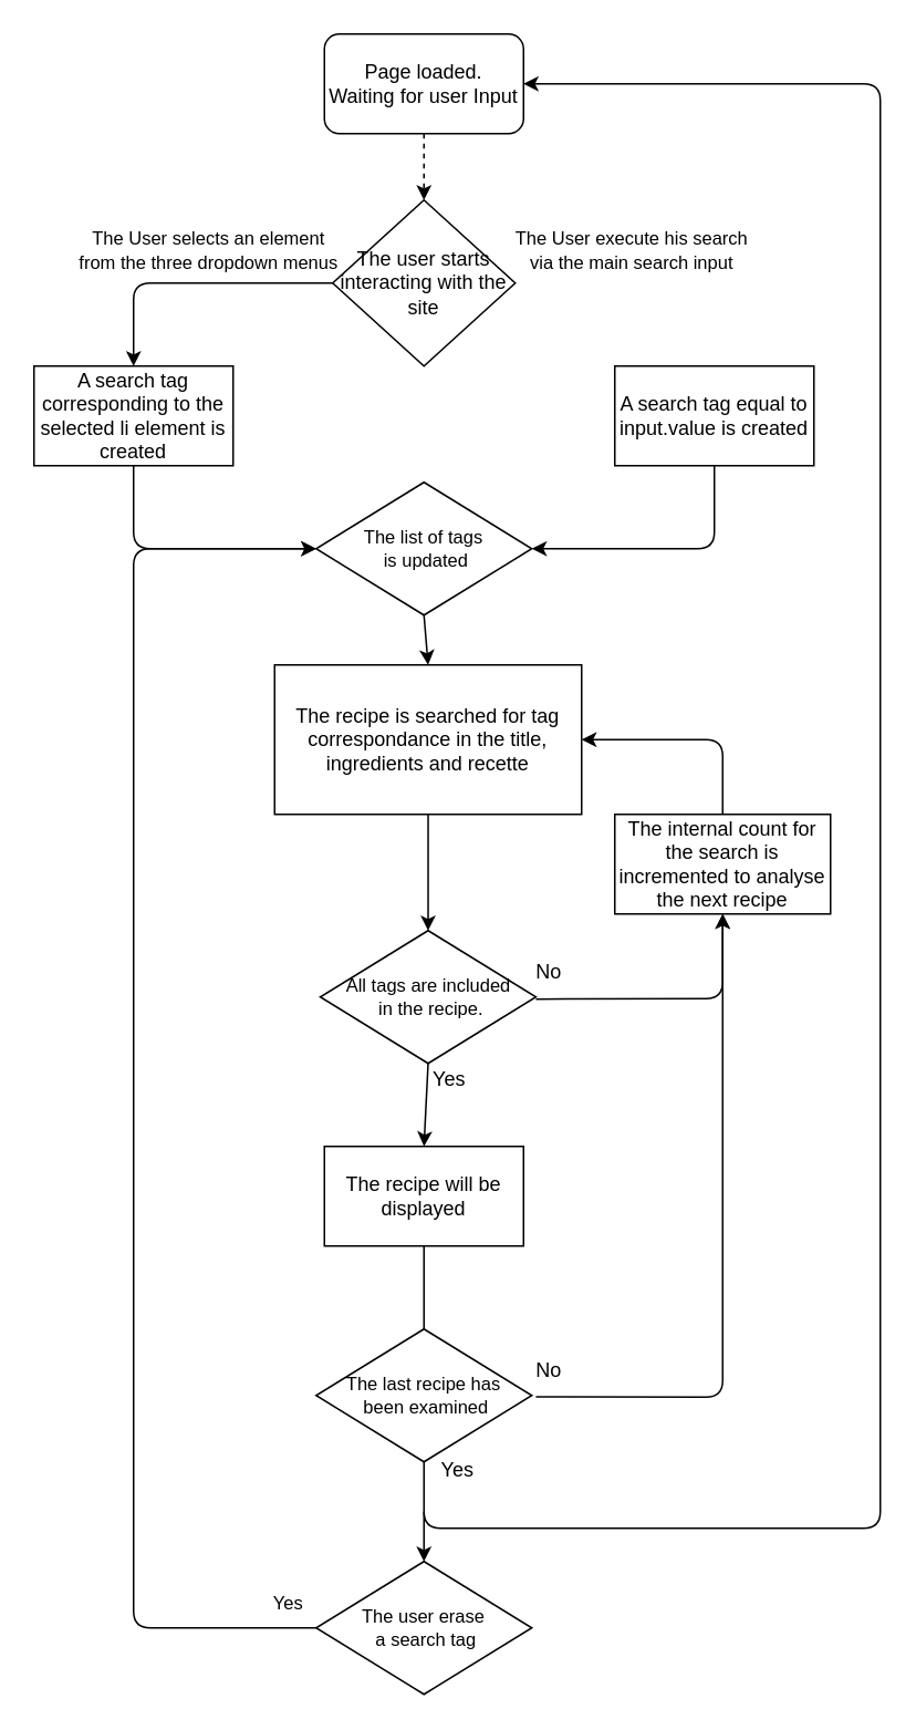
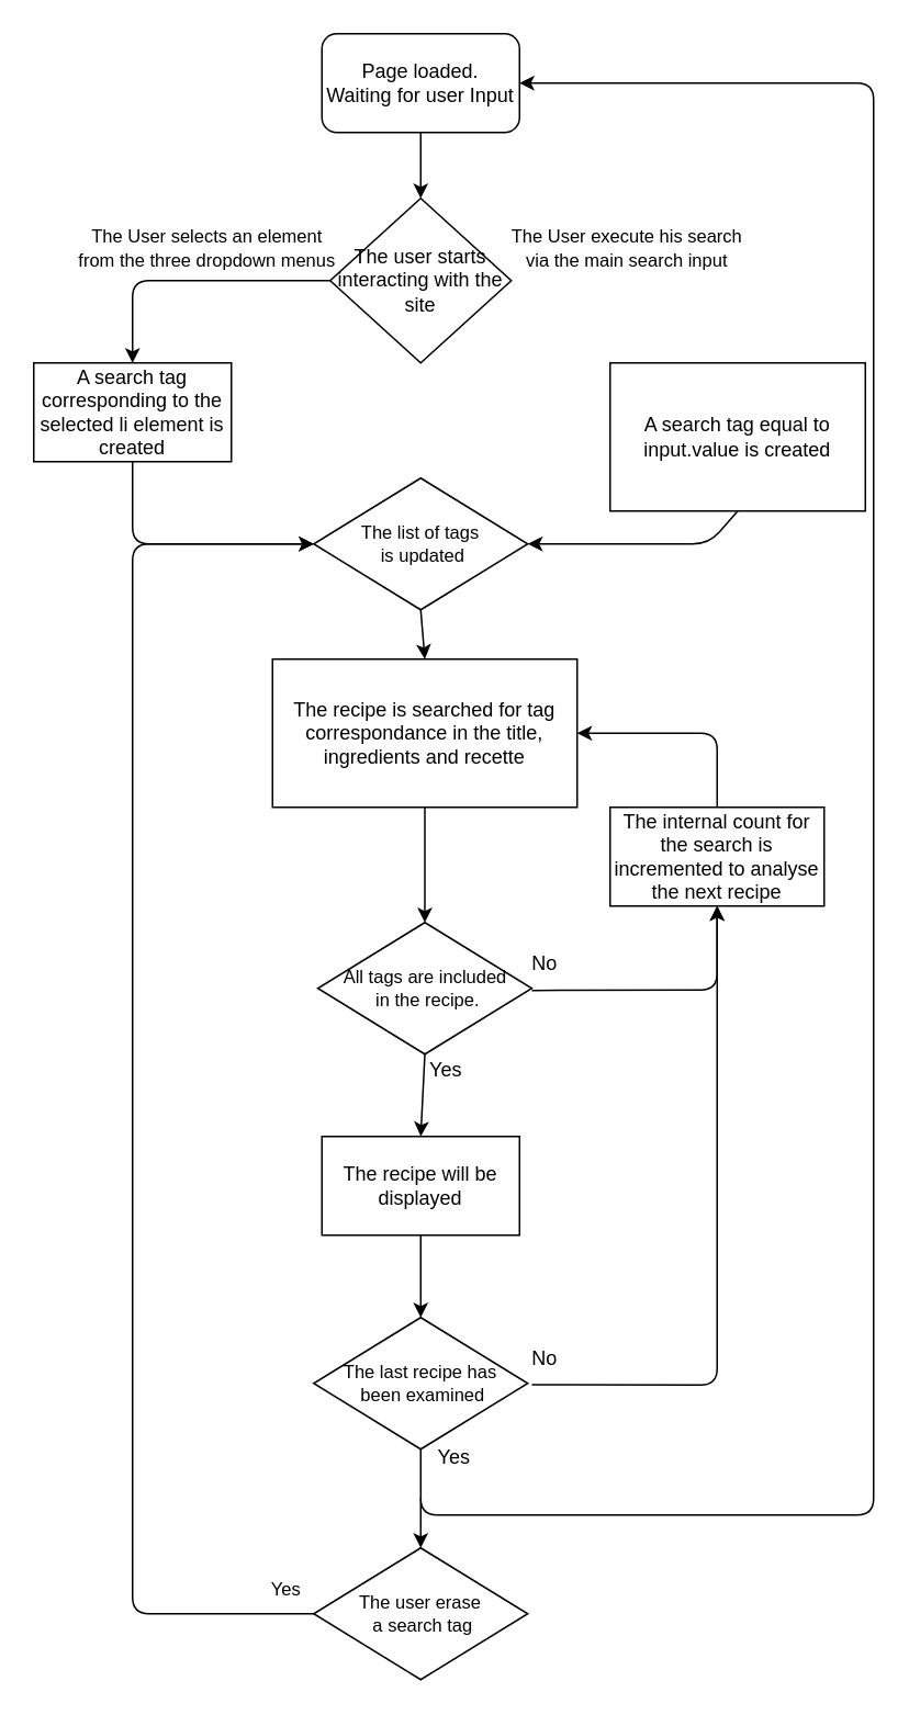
- <mxCell id="2" value="" style="edgeStyle=none;html=1;dashed=1;" edge="1" parent="1" source="3" target="5"><mxGeometry relative="1" as="geometry" /></mxCell>
+ <mxCell id="2" value="" style="edgeStyle=none;html=1;" edge="1" parent="1" source="3" target="5"><mxGeometry relative="1" as="geometry" /></mxCell>
- <mxCell id="7" value="A search tag equal to input.value is created" style="whiteSpace=wrap;html=1;rounded=0;" vertex="1" parent="1"><mxGeometry x="370" y="220" width="120" height="60" as="geometry" /></mxCell>
+ <mxCell id="7" value="A search tag equal to input.value is created" style="whiteSpace=wrap;html=1;rounded=0;" vertex="1" parent="1"><mxGeometry x="370" y="220" width="155" height="90" as="geometry" /></mxCell>
- <mxCell id="34" value="" style="edgeStyle=none;orthogonalLoop=1;jettySize=auto;html=1;exitX=0.5;exitY=1;exitDx=0;exitDy=0;entryX=0.5;entryY=0;entryDx=0;entryDy=0;endArrow=none;" edge="1" parent="1" source="26" target="30"><mxGeometry width="100" relative="1" as="geometry"><mxPoint x="320" y="760" as="sourcePoint" /><mxPoint x="420" y="760" as="targetPoint" /><Array as="points" /></mxGeometry></mxCell>
+ <mxCell id="34" value="" style="edgeStyle=none;orthogonalLoop=1;jettySize=auto;html=1;exitX=0.5;exitY=1;exitDx=0;exitDy=0;entryX=0.5;entryY=0;entryDx=0;entryDy=0;" edge="1" parent="1" source="26" target="30"><mxGeometry width="100" relative="1" as="geometry"><mxPoint x="320" y="760" as="sourcePoint" /><mxPoint x="420" y="760" as="targetPoint" /><Array as="points" /></mxGeometry></mxCell>
